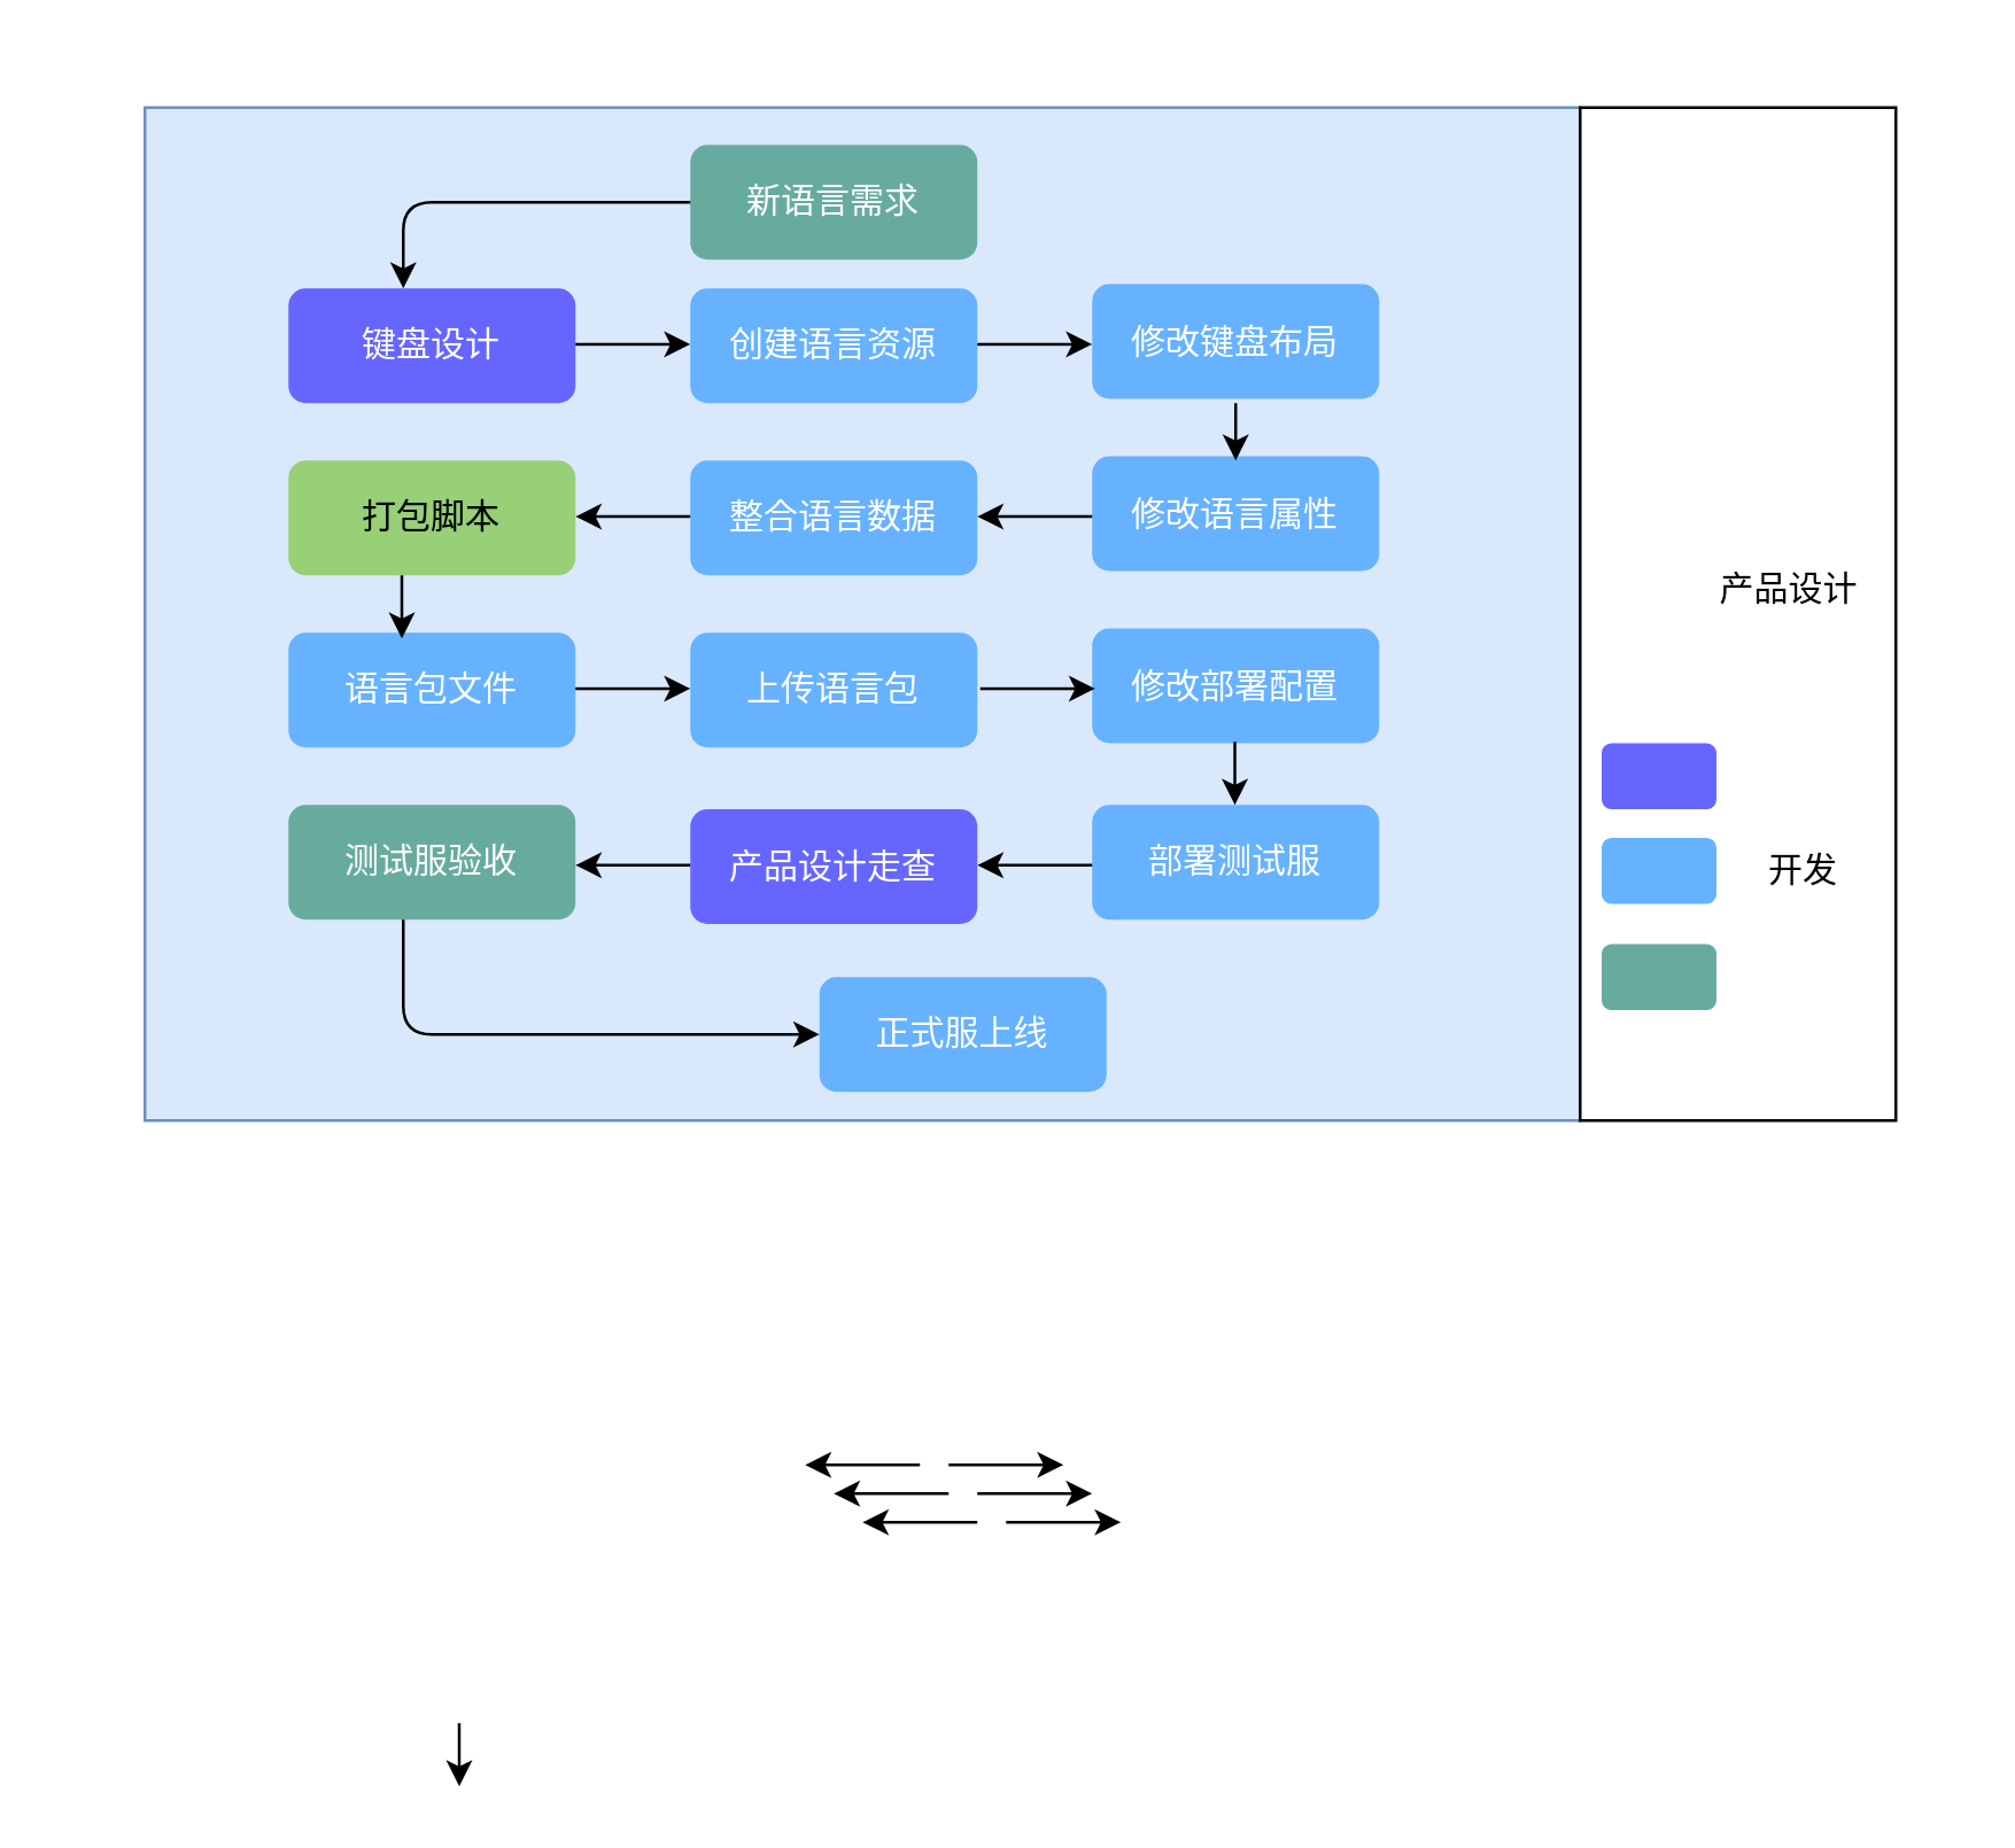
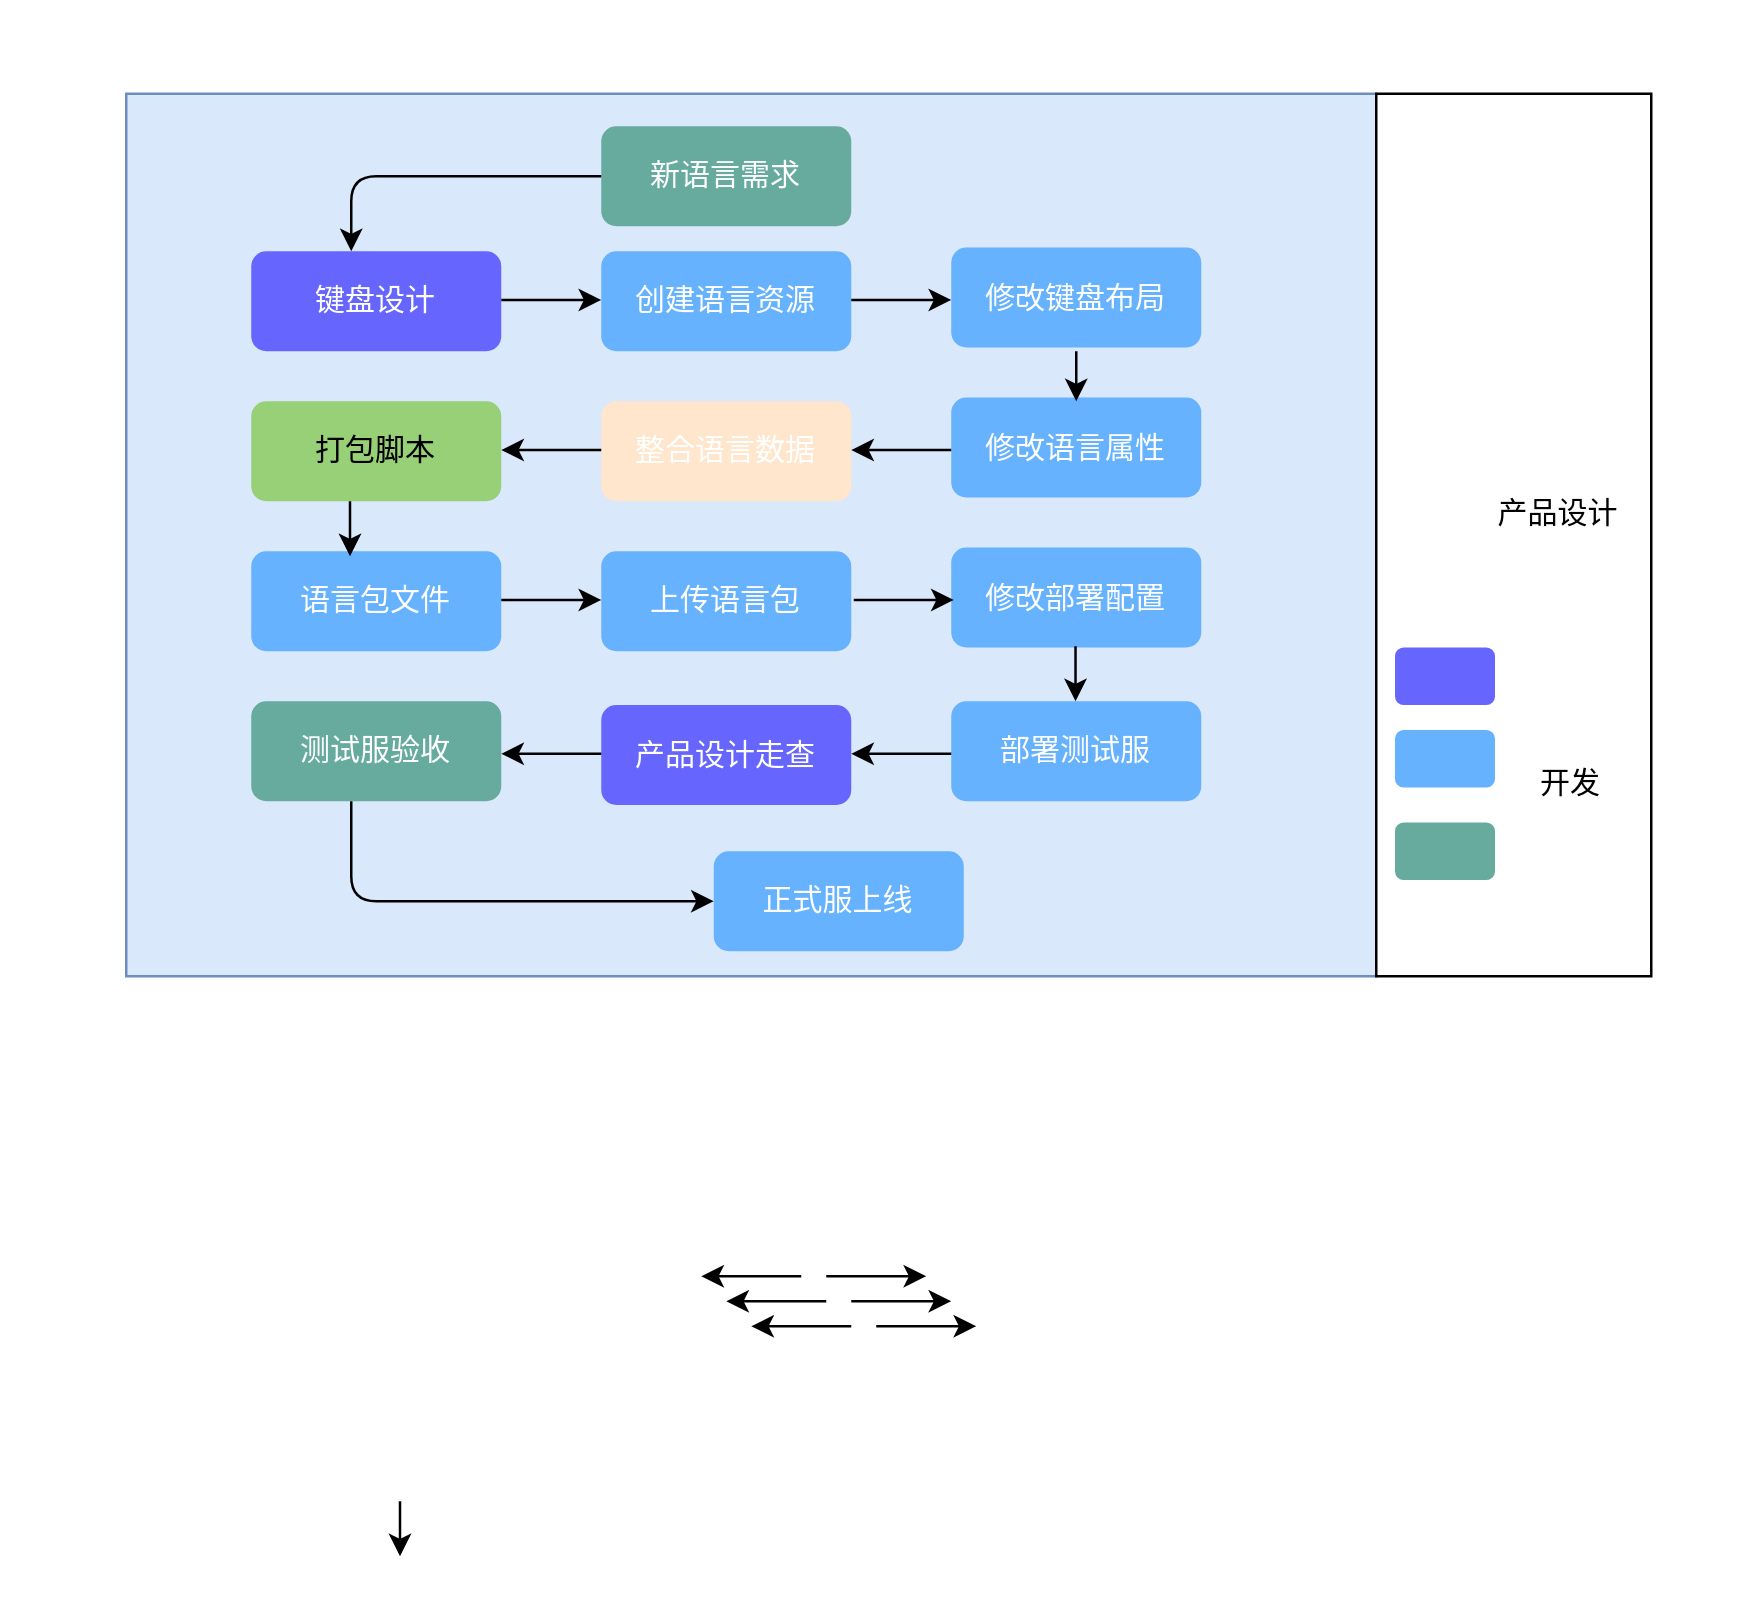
- <mxCell id="12" value="整合语言数据" style="rounded=1;whiteSpace=wrap;html=1;fontColor=#FFFFFF;strokeColor=none;fontSize=12;fillColor=#66B2FF;" vertex="1" parent="1"><mxGeometry x="240" y="160" width="100" height="40" as="geometry" /></mxCell>
+ <mxCell id="12" value="整合语言数据" style="rounded=1;whiteSpace=wrap;html=1;fontColor=#FFFFFF;strokeColor=none;fontSize=12;fillColor=#ffe6cc;" vertex="1" parent="1"><mxGeometry x="240" y="160" width="100" height="40" as="geometry" /></mxCell>
- <mxCell id="23" value="开发" style="text;html=1;strokeColor=none;fillColor=none;align=center;verticalAlign=middle;whiteSpace=wrap;rounded=0;" vertex="1" parent="1"><mxGeometry x="607.5" y="293" width="40" height="20" as="geometry" /></mxCell>
+ <mxCell id="23" value="开发" style="text;html=1;strokeColor=none;fillColor=none;align=center;verticalAlign=middle;whiteSpace=wrap;rounded=0;" vertex="1" parent="1"><mxGeometry x="607.5" y="303" width="40" height="20" as="geometry" /></mxCell>
